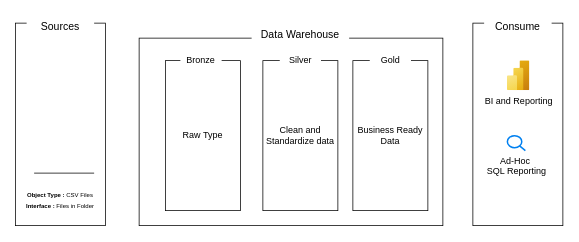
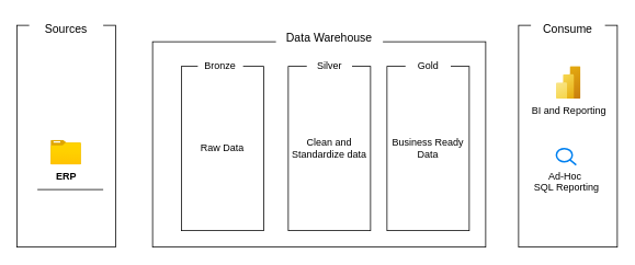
- <mxCell id="8" value="Raw Type" style="rounded=0;whiteSpace=wrap;html=1;strokeColor=default;fillColor=none;" vertex="1" parent="1"><mxGeometry x="220" y="80" width="100" height="200" as="geometry" /></mxCell>
+ <mxCell id="8" value="Raw Data" style="rounded=0;whiteSpace=wrap;html=1;strokeColor=default;fillColor=none;" vertex="1" parent="1"><mxGeometry x="220" y="80" width="100" height="200" as="geometry" /></mxCell>
+ <mxCell id="11" value="&lt;b&gt;ERP&lt;/b&gt;" style="image;aspect=fixed;html=1;points=[];align=center;fontSize=12;image=img/lib/azure2/general/Folder_Blank.svg;" vertex="1" parent="1"><mxGeometry x="61.52" y="170" width="36.96" height="30" as="geometry" /></mxCell>
- <mxCell id="13" value="&lt;font style=&quot;font-size: 8px;&quot;&gt;&lt;b style=&quot;&quot;&gt;Object Type :&lt;/b&gt; CSV Files&lt;/font&gt;&lt;div&gt;&lt;font style=&quot;font-size: 8px;&quot;&gt;&lt;b style=&quot;&quot;&gt;Interface :&lt;/b&gt; Files in Folder&lt;/font&gt;&lt;/div&gt;" style="text;html=1;align=center;verticalAlign=middle;whiteSpace=wrap;rounded=0;" vertex="1" parent="1"><mxGeometry x="20" y="250" width="120" height="30" as="geometry" /></mxCell>
